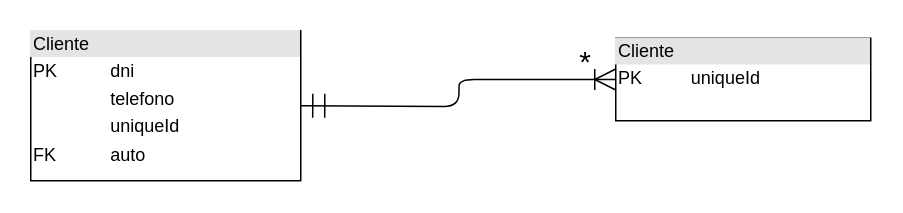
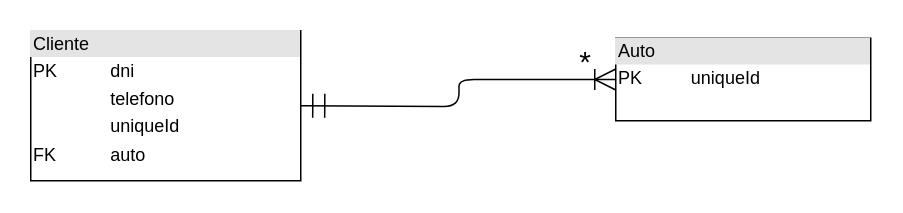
- <mxCell id="3" value="&lt;div style=&quot;box-sizing: border-box ; width: 100% ; background: #e4e4e4 ; padding: 2px&quot;&gt;Cliente&lt;/div&gt;&lt;table style=&quot;width: 100% ; font-size: 1em&quot; cellpadding=&quot;2&quot; cellspacing=&quot;0&quot;&gt;&lt;tbody&gt;&lt;tr&gt;&lt;td&gt;PK&lt;/td&gt;&lt;td&gt;uniqueId&lt;/td&gt;&lt;/tr&gt;&lt;/tbody&gt;&lt;/table&gt;" style="verticalAlign=top;align=left;overflow=fill;html=1;" vertex="1" parent="1"><mxGeometry x="410" y="25" width="170" height="55" as="geometry" /></mxCell>
+ <mxCell id="3" value="&lt;div style=&quot;box-sizing: border-box ; width: 100% ; background: #e4e4e4 ; padding: 2px&quot;&gt;Auto&lt;/div&gt;&lt;table style=&quot;width: 100% ; font-size: 1em&quot; cellpadding=&quot;2&quot; cellspacing=&quot;0&quot;&gt;&lt;tbody&gt;&lt;tr&gt;&lt;td&gt;PK&lt;/td&gt;&lt;td&gt;uniqueId&lt;/td&gt;&lt;/tr&gt;&lt;/tbody&gt;&lt;/table&gt;" style="verticalAlign=top;align=left;overflow=fill;html=1;" vertex="1" parent="1"><mxGeometry x="410" y="25" width="170" height="55" as="geometry" /></mxCell>
